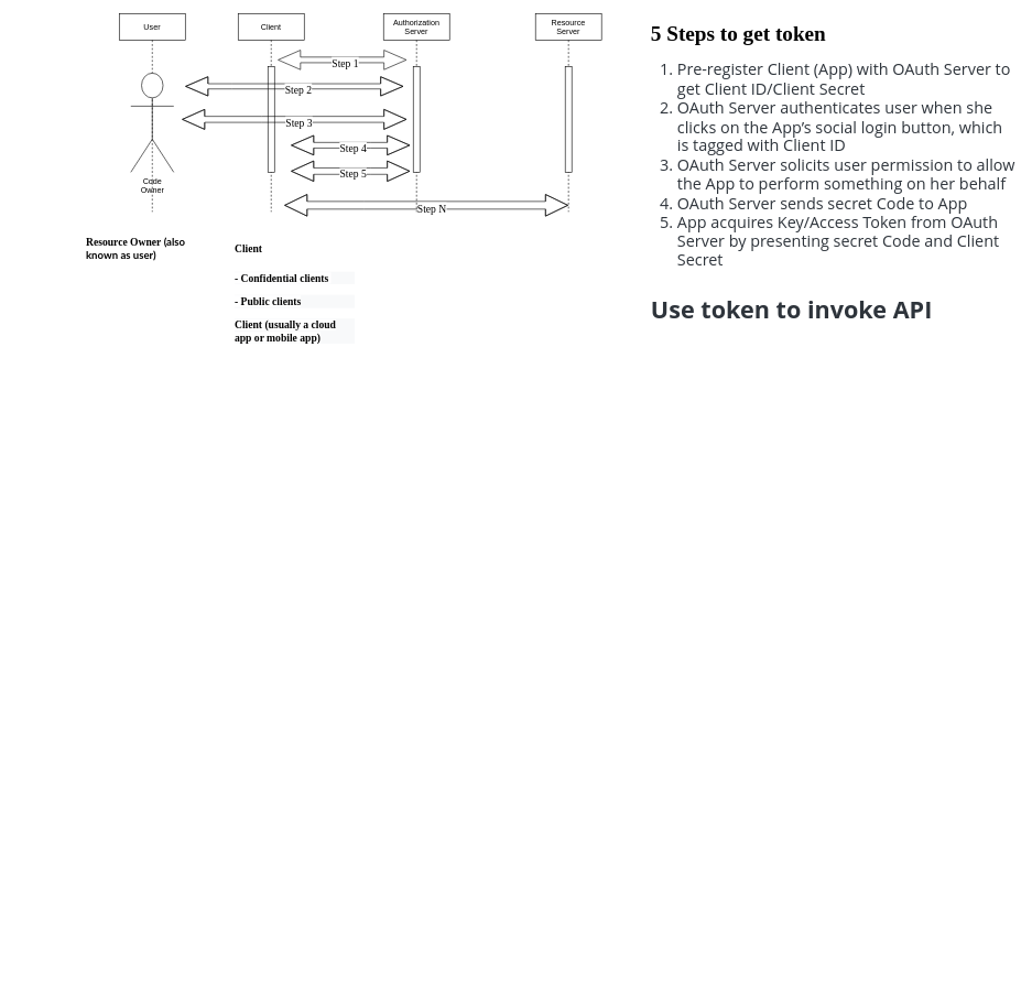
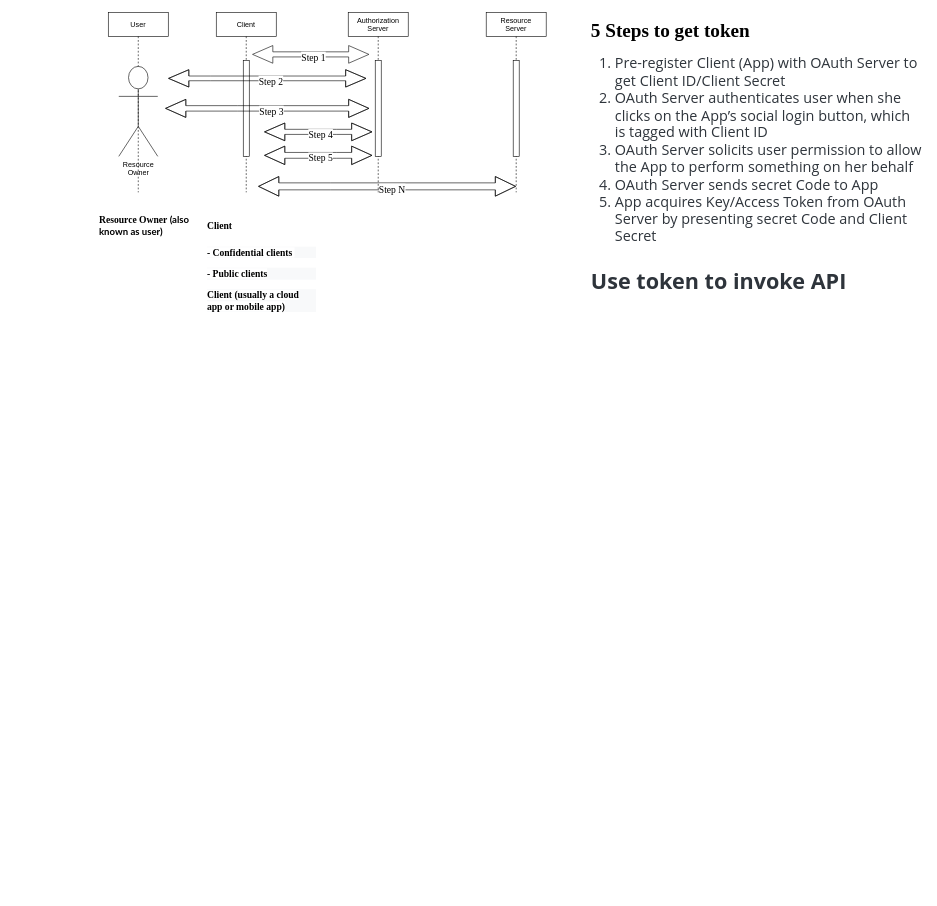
- <mxCell id="3" value="Code &lt;br&gt;Owner" style="shape=umlActor;verticalLabelPosition=bottom;verticalAlign=top;html=1;outlineConnect=0;" vertex="1" parent="2"><mxGeometry x="17.5" y="90" width="65" height="150" as="geometry" /></mxCell>
+ <mxCell id="3" value="Resource &lt;br&gt;Owner" style="shape=umlActor;verticalLabelPosition=bottom;verticalAlign=top;html=1;outlineConnect=0;" vertex="1" parent="2"><mxGeometry x="17.5" y="90" width="65" height="150" as="geometry" /></mxCell>
- <mxCell id="16" value="&lt;h1 style=&quot;font-size: 16px;&quot;&gt;Resource Owner&lt;font style=&quot;font-family: Lato, sans-serif; font-size: 16px;&quot;&gt;&amp;nbsp;&lt;/font&gt;&lt;font style=&quot;font-family: Lato, sans-serif; font-size: 16px;&quot;&gt;(also known as user)&lt;/font&gt;&lt;br&gt;&lt;/h1&gt;" style="text;html=1;strokeColor=none;fillColor=none;spacing=5;spacingTop=-20;whiteSpace=wrap;overflow=hidden;rounded=0;labelBackgroundColor=#FFFFFF;fontFamily=Verdana;fontSize=32;fontColor=#000000;" vertex="1" parent="1"><mxGeometry x="125" y="355" width="170" height="100" as="geometry" /></mxCell>
+ <mxCell id="16" value="&lt;h1 style=&quot;font-size: 16px;&quot;&gt;Resource Owner&lt;font style=&quot;font-family: Lato, sans-serif; font-size: 16px;&quot;&gt;&amp;nbsp;&lt;/font&gt;&lt;font style=&quot;font-family: Lato, sans-serif; font-size: 16px;&quot;&gt;(also known as user)&lt;/font&gt;&lt;br&gt;&lt;/h1&gt;" style="text;html=1;strokeColor=none;fillColor=none;spacing=5;spacingTop=-20;whiteSpace=wrap;overflow=hidden;rounded=0;labelBackgroundColor=#FFFFFF;fontFamily=Verdana;fontSize=32;fontColor=#000000;" vertex="1" parent="1"><mxGeometry x="160" y="355" width="170" height="100" as="geometry" /></mxCell>
- <mxCell id="15" value="&lt;h1&gt;&lt;font style=&quot;font-size: 16px;&quot;&gt;Client&lt;/font&gt;&lt;/h1&gt;&lt;h1 style=&quot;font-family: Helvetica; background-color: rgb(248, 249, 250); font-size: 16px;&quot;&gt;&lt;b&gt;&lt;font style=&quot;background-color: rgb(255, 255, 255);&quot; face=&quot;Verdana&quot;&gt;- Confidential clients&amp;nbsp;&lt;/font&gt;&lt;/b&gt;&lt;br&gt;&lt;/h1&gt;&lt;p style=&quot;font-family: Helvetica; background-color: rgb(248, 249, 250);&quot;&gt;&lt;b&gt;&lt;font style=&quot;background-color: rgb(255, 255, 255);&quot; face=&quot;Verdana&quot;&gt;- Public clients&lt;/font&gt;&lt;/b&gt;&lt;/p&gt;&lt;p style=&quot;font-family: Helvetica; background-color: rgb(248, 249, 250);&quot;&gt;&lt;span style=&quot;font-style: inherit; font-variant-ligatures: inherit; font-variant-caps: inherit; background-color: rgb(255, 255, 255);&quot;&gt;&lt;font face=&quot;Verdana&quot;&gt;&lt;b&gt;Client (usually a cloud app or mobile app)&lt;/b&gt;&lt;/font&gt;&lt;/span&gt;&lt;/p&gt;" style="text;html=1;strokeColor=none;fillColor=none;spacing=5;spacingTop=-20;whiteSpace=wrap;overflow=hidden;rounded=0;labelBackgroundColor=#FFFFFF;fontFamily=Verdana;fontSize=16;fontColor=#000000;" vertex="1" parent="1"><mxGeometry x="350" y="340" width="190" height="240" as="geometry" /></mxCell>
+ <mxCell id="15" value="&lt;h1&gt;&lt;font style=&quot;font-size: 16px;&quot;&gt;Client&lt;/font&gt;&lt;/h1&gt;&lt;h1 style=&quot;font-family: Helvetica; background-color: rgb(248, 249, 250); font-size: 16px;&quot;&gt;&lt;b&gt;&lt;font style=&quot;background-color: rgb(255, 255, 255);&quot; face=&quot;Verdana&quot;&gt;- Confidential clients&amp;nbsp;&lt;/font&gt;&lt;/b&gt;&lt;br&gt;&lt;/h1&gt;&lt;p style=&quot;font-family: Helvetica; background-color: rgb(248, 249, 250);&quot;&gt;&lt;b&gt;&lt;font style=&quot;background-color: rgb(255, 255, 255);&quot; face=&quot;Verdana&quot;&gt;- Public clients&lt;/font&gt;&lt;/b&gt;&lt;/p&gt;&lt;p style=&quot;font-family: Helvetica; background-color: rgb(248, 249, 250);&quot;&gt;&lt;span style=&quot;font-style: inherit; font-variant-ligatures: inherit; font-variant-caps: inherit; background-color: rgb(255, 255, 255);&quot;&gt;&lt;font face=&quot;Verdana&quot;&gt;&lt;b&gt;Client (usually a cloud app or mobile app)&lt;/b&gt;&lt;/font&gt;&lt;/span&gt;&lt;/p&gt;" style="text;html=1;strokeColor=none;fillColor=none;spacing=5;spacingTop=-20;whiteSpace=wrap;overflow=hidden;rounded=0;labelBackgroundColor=#FFFFFF;fontFamily=Verdana;fontSize=16;fontColor=#000000;" vertex="1" parent="1"><mxGeometry x="340" y="340" width="190" height="240" as="geometry" /></mxCell>
